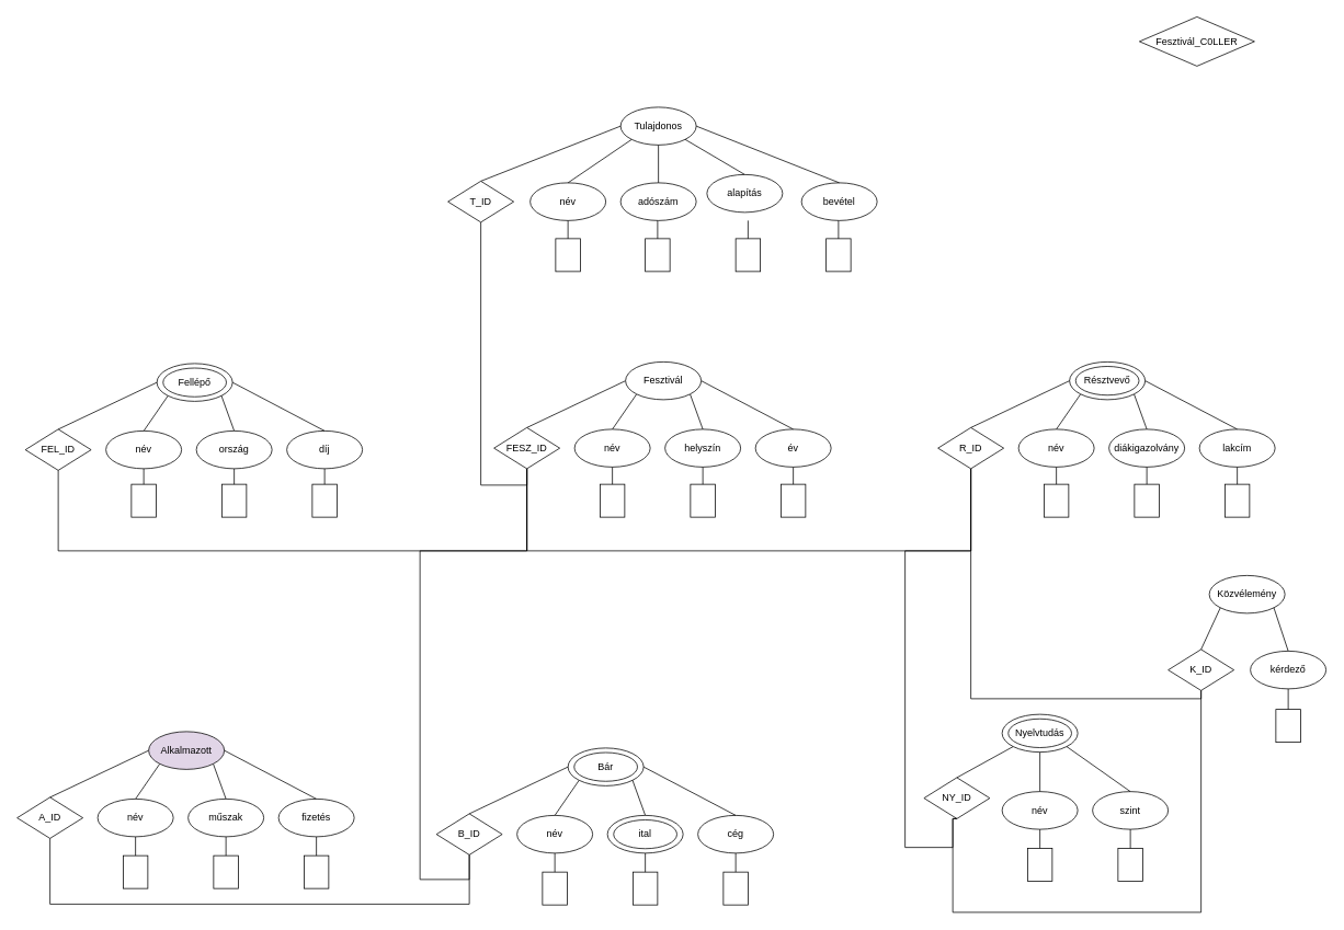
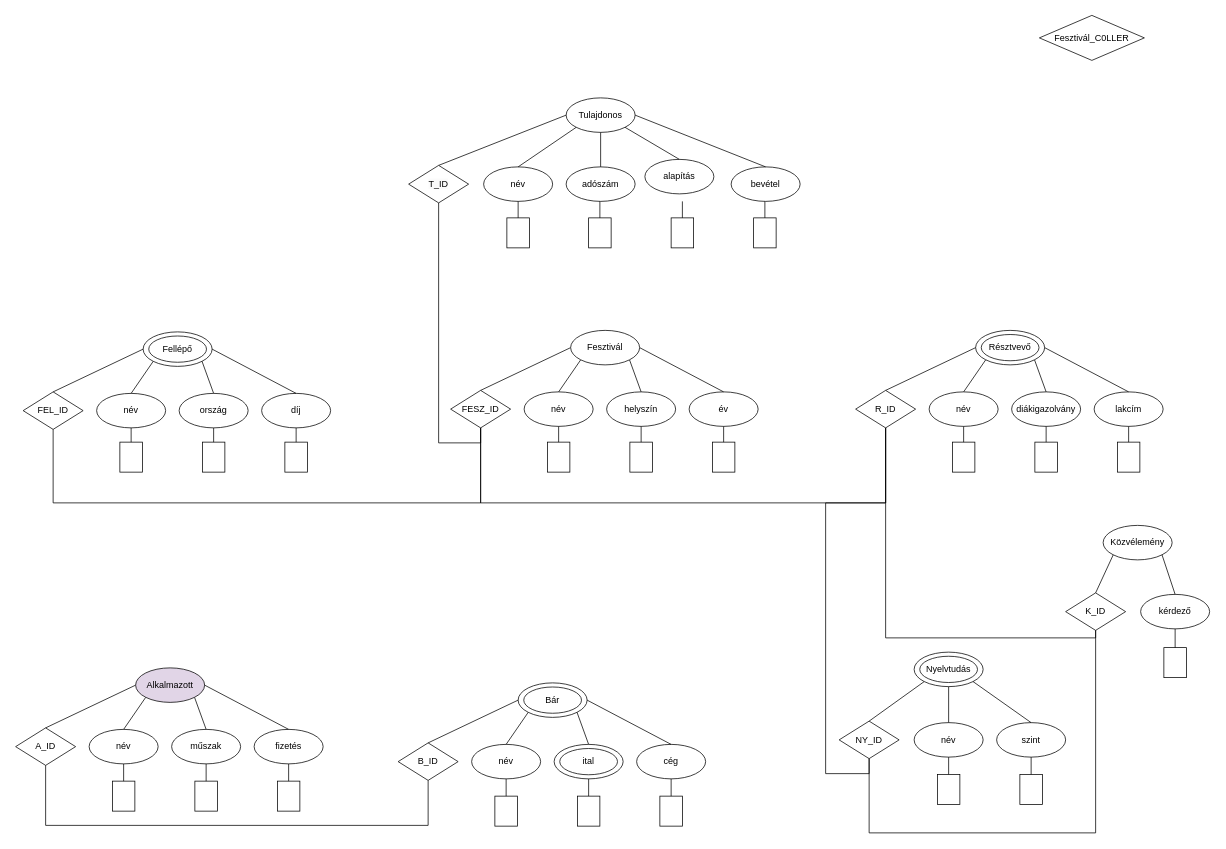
- <mxCell id="142" style="edgeStyle=orthogonalEdgeStyle;rounded=0;orthogonalLoop=1;jettySize=auto;html=1;exitX=0.5;exitY=1;exitDx=0;exitDy=0;entryX=0.5;entryY=1;entryDx=0;entryDy=0;endArrow=none;endFill=0;" edge="1" parent="1" source="65" target="101"><mxGeometry relative="1" as="geometry"><Array as="points"><mxPoint x="640" y="670" /><mxPoint x="510" y="670" /><mxPoint x="510" y="1070" /><mxPoint x="570" y="1070" /></Array></mxGeometry></mxCell>
- <mxCell id="120" value="NY_ID" style="rhombus;whiteSpace=wrap;html=1;" vertex="1" parent="117"><mxGeometry x="5" y="77" width="80" height="50" as="geometry" /></mxCell>
+ <mxCell id="120" value="NY_ID" style="rhombus;whiteSpace=wrap;html=1;" vertex="1" parent="117"><mxGeometry y="92" width="80" height="50" as="geometry" /></mxCell>
